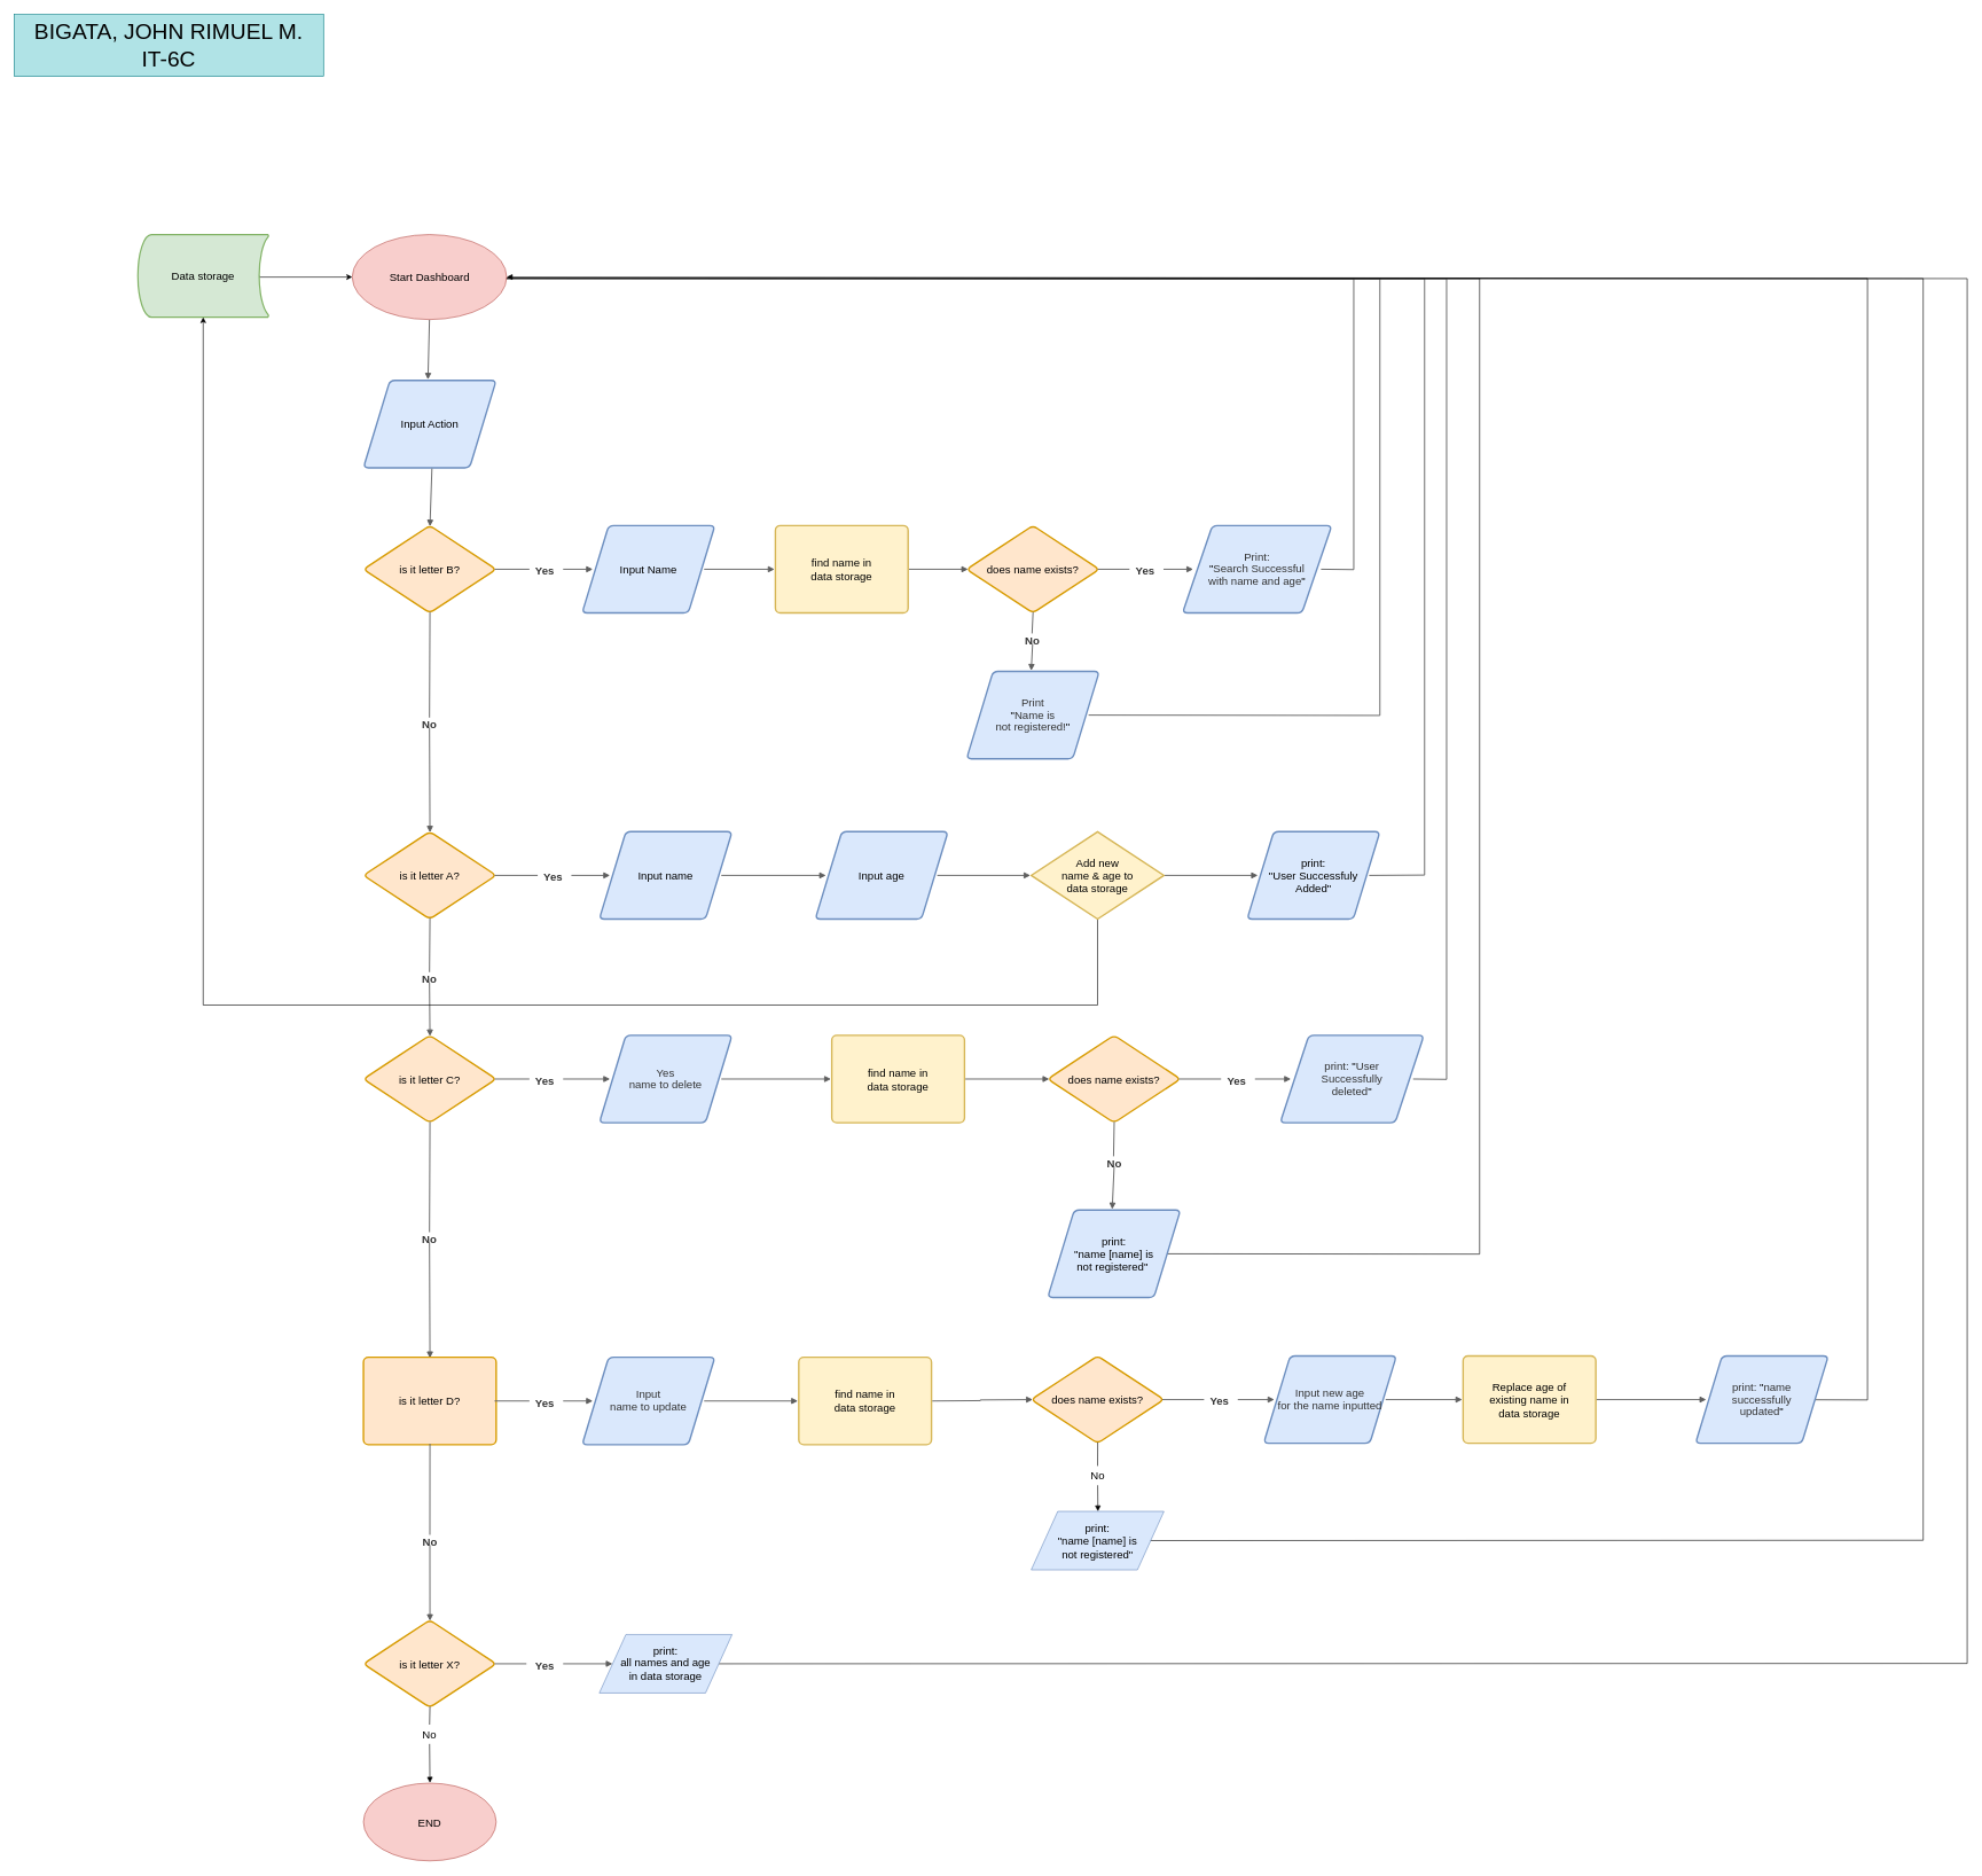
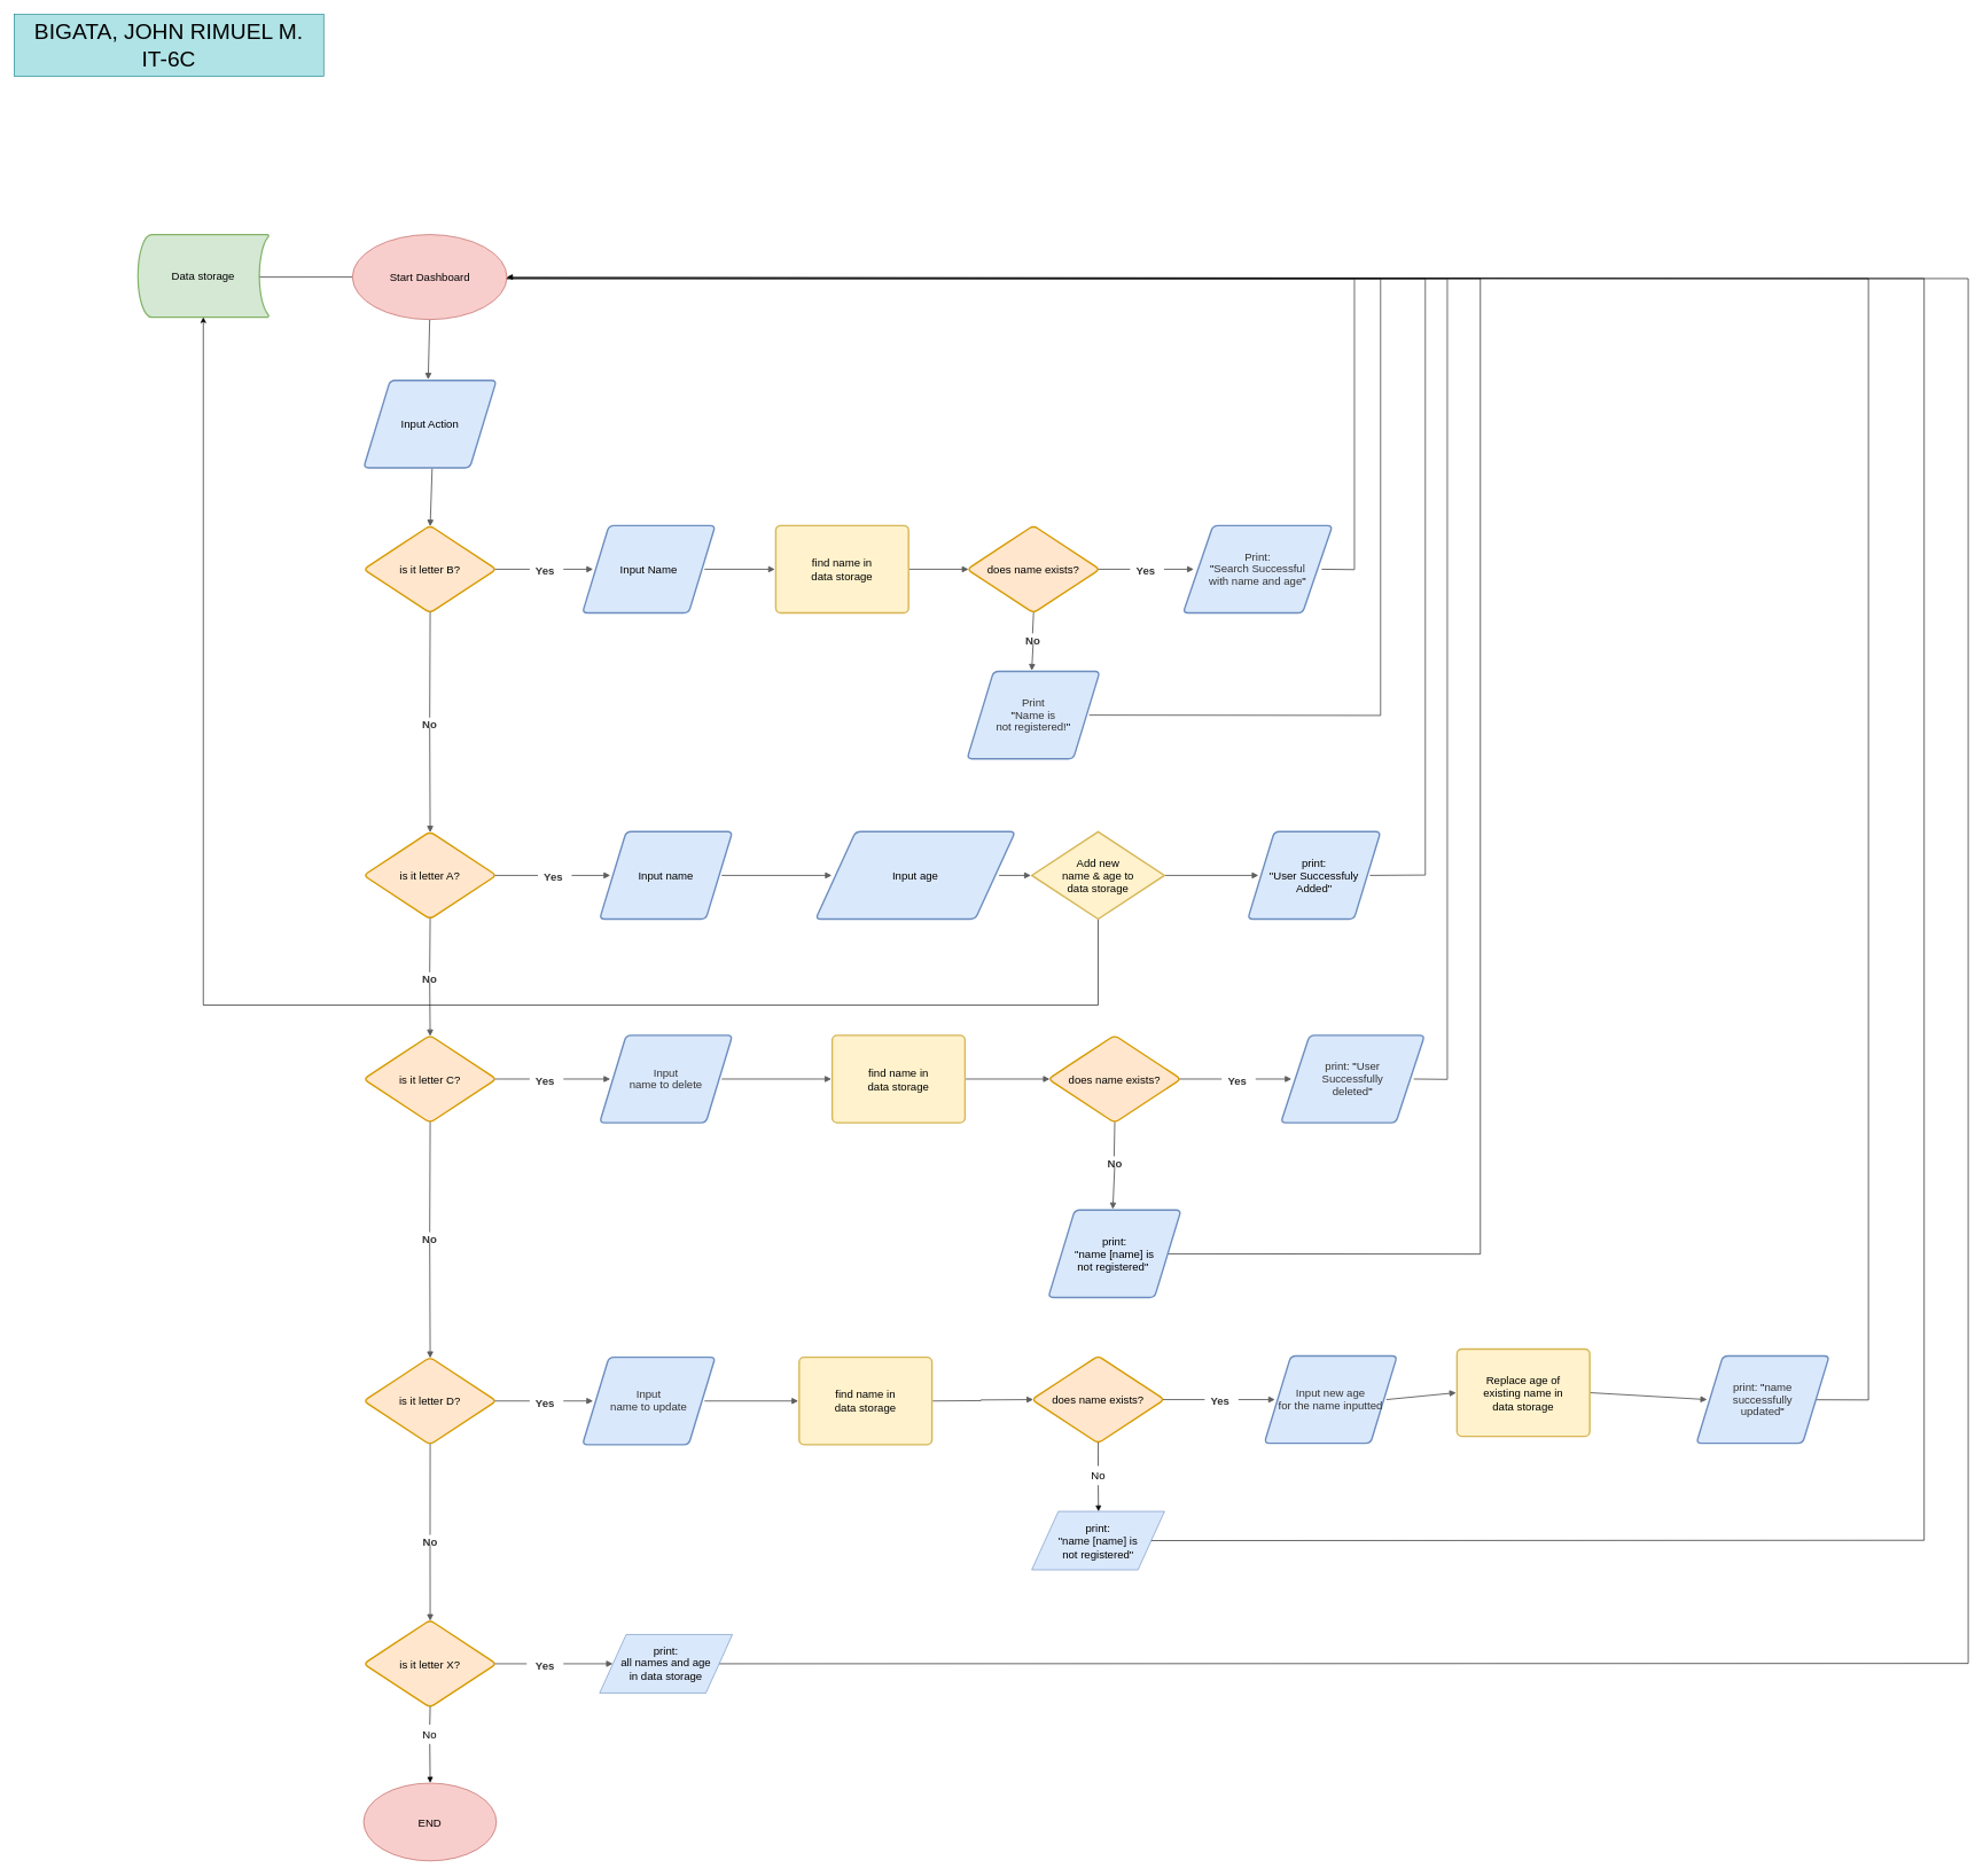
- <mxCell id="36" style="edgeStyle=orthogonalEdgeStyle;rounded=0;orthogonalLoop=1;jettySize=auto;html=1;entryX=0;entryY=0.5;entryDx=0;entryDy=0;exitX=0.93;exitY=0.5;exitDx=0;exitDy=0;exitPerimeter=0;" edge="1" parent="1" source="135" target="91"><mxGeometry relative="1" as="geometry"><mxPoint x="520" y="404" as="targetPoint" /><mxPoint x="393" y="401.667" as="sourcePoint" /><Array as="points"><mxPoint x="377" y="402" /></Array></mxGeometry></mxCell>
+ <mxCell id="36" style="edgeStyle=orthogonalEdgeStyle;rounded=0;orthogonalLoop=1;jettySize=auto;html=1;entryX=0;entryY=0.5;entryDx=0;entryDy=0;exitX=0.93;exitY=0.5;exitDx=0;exitDy=0;exitPerimeter=0;endArrow=none;" edge="1" parent="1" source="135" target="91"><mxGeometry relative="1" as="geometry"><mxPoint x="520" y="404" as="targetPoint" /><mxPoint x="393" y="401.667" as="sourcePoint" /><Array as="points"><mxPoint x="377" y="402" /></Array></mxGeometry></mxCell>
- <mxCell id="40" value="Input age" style="html=1;overflow=block;blockSpacing=1;whiteSpace=wrap;shape=parallelogram;perimeter=parallelogramPerimeter;anchorPointDirection=0;whiteSpace=wrap;fontSize=16;fontFamily=Arimo;spacing=0;strokeColor=#6c8ebf;strokeOpacity=100;fillOpacity=100;rounded=1;absoluteArcSize=1;arcSize=14.4;fillColor=#dae8fc;strokeWidth=2.3;" vertex="1" parent="1"><mxGeometry x="1185" y="1208" width="193" height="127" as="geometry" /></mxCell>
+ <mxCell id="40" value="Input age" style="html=1;overflow=block;blockSpacing=1;whiteSpace=wrap;shape=parallelogram;perimeter=parallelogramPerimeter;anchorPointDirection=0;whiteSpace=wrap;fontSize=16;fontFamily=Arimo;spacing=0;strokeColor=#6c8ebf;strokeOpacity=100;fillOpacity=100;rounded=1;absoluteArcSize=1;arcSize=14.4;fillColor=#dae8fc;strokeWidth=2.3;" vertex="1" parent="1"><mxGeometry x="1185" y="1208" width="290" height="127" as="geometry" /></mxCell>
- <mxCell id="50" value="&lt;div style=&quot;display: flex; justify-content: center; text-align: center; align-items: baseline; font-size: 16px; line-height: 1.25; margin-top: -2px;&quot;&gt;&lt;span style=&quot;font-size: 16px;&quot;&gt;&lt;span style=&quot;font-size: 16px; color: rgb(51, 51, 51); font-family: Arimo;&quot;&gt;Yes&lt;/span&gt;&lt;span style=&quot;font-size: 16px; color: rgb(51, 51, 51); font-family: Arimo;&quot;&gt;&#10;&lt;/span&gt;&lt;/span&gt;&lt;/div&gt;&lt;div style=&quot;display: flex; justify-content: center; text-align: center; align-items: baseline; font-size: 16px; line-height: 1.25; margin-top: -2px;&quot;&gt;&lt;span style=&quot;font-size: 16px;&quot;&gt;&lt;span style=&quot;font-size: 16px; color: rgb(51, 51, 51); font-family: Arimo;&quot;&gt;name to delete&lt;/span&gt;&lt;/span&gt;&lt;/div&gt;" style="html=1;overflow=block;blockSpacing=1;whiteSpace=wrap;shape=parallelogram;perimeter=parallelogramPerimeter;anchorPointDirection=0;whiteSpace=wrap;fontSize=16;fontFamily=Arimo;spacing=0;strokeColor=#6c8ebf;strokeOpacity=100;fillOpacity=100;rounded=1;absoluteArcSize=1;arcSize=14.4;fillColor=#dae8fc;strokeWidth=2.3;" vertex="1" parent="1"><mxGeometry x="871" y="1504" width="193" height="127" as="geometry" /></mxCell>
+ <mxCell id="50" value="&lt;div style=&quot;display: flex; justify-content: center; text-align: center; align-items: baseline; font-size: 16px; line-height: 1.25; margin-top: -2px;&quot;&gt;&lt;span style=&quot;font-size: 16px;&quot;&gt;&lt;span style=&quot;font-size: 16px; color: rgb(51, 51, 51); font-family: Arimo;&quot;&gt;Input&lt;/span&gt;&lt;span style=&quot;font-size: 16px; color: rgb(51, 51, 51); font-family: Arimo;&quot;&gt;&#10;&lt;/span&gt;&lt;/span&gt;&lt;/div&gt;&lt;div style=&quot;display: flex; justify-content: center; text-align: center; align-items: baseline; font-size: 16px; line-height: 1.25; margin-top: -2px;&quot;&gt;&lt;span style=&quot;font-size: 16px;&quot;&gt;&lt;span style=&quot;font-size: 16px; color: rgb(51, 51, 51); font-family: Arimo;&quot;&gt;name to delete&lt;/span&gt;&lt;/span&gt;&lt;/div&gt;" style="html=1;overflow=block;blockSpacing=1;whiteSpace=wrap;shape=parallelogram;perimeter=parallelogramPerimeter;anchorPointDirection=0;whiteSpace=wrap;fontSize=16;fontFamily=Arimo;spacing=0;strokeColor=#6c8ebf;strokeOpacity=100;fillOpacity=100;rounded=1;absoluteArcSize=1;arcSize=14.4;fillColor=#dae8fc;strokeWidth=2.3;" vertex="1" parent="1"><mxGeometry x="871" y="1504" width="193" height="127" as="geometry" /></mxCell>
- <mxCell id="75" value="Replace age of &lt;br&gt;existing name in&lt;br&gt;data storage" style="html=1;overflow=block;blockSpacing=1;whiteSpace=wrap;;whiteSpace=wrap;fontSize=16;fontFamily=Arimo;spacing=0;strokeColor=#d6b656;strokeOpacity=100;fillOpacity=100;rounded=1;absoluteArcSize=1;arcSize=14.4;fillColor=#fff2cc;strokeWidth=2.3;" vertex="1" parent="1"><mxGeometry x="2127" y="1970" width="193" height="127" as="geometry" /></mxCell>
+ <mxCell id="75" value="Replace age of &lt;br&gt;existing name in&lt;br&gt;data storage" style="html=1;overflow=block;blockSpacing=1;whiteSpace=wrap;;whiteSpace=wrap;fontSize=16;fontFamily=Arimo;spacing=0;strokeColor=#d6b656;strokeOpacity=100;fillOpacity=100;rounded=1;absoluteArcSize=1;arcSize=14.4;fillColor=#fff2cc;strokeWidth=2.3;" vertex="1" parent="1"><mxGeometry x="2117" y="1960" width="193" height="127" as="geometry" /></mxCell>
- <mxCell id="16" value="is it letter D?" style="html=1;overflow=block;blockSpacing=1;whiteSpace=wrap;whiteSpace=wrap;fontSize=16;fontFamily=Arimo;spacing=0;strokeColor=#d79b00;strokeOpacity=100;fillOpacity=100;absoluteArcSize=1;arcSize=14.4;fillColor=#ffe6cc;strokeWidth=2.3;rounded=1;" vertex="1" parent="1"><mxGeometry x="528" y="1972" width="193" height="127" as="geometry" /></mxCell>
+ <mxCell id="16" value="is it letter D?" style="html=1;overflow=block;blockSpacing=1;whiteSpace=wrap;rhombus;whiteSpace=wrap;fontSize=16;fontFamily=Arimo;spacing=0;strokeColor=#d79b00;strokeOpacity=100;fillOpacity=100;rounded=1;absoluteArcSize=1;arcSize=14.4;fillColor=#ffe6cc;strokeWidth=2.3;" vertex="1" parent="1"><mxGeometry x="528" y="1972" width="193" height="127" as="geometry" /></mxCell>
